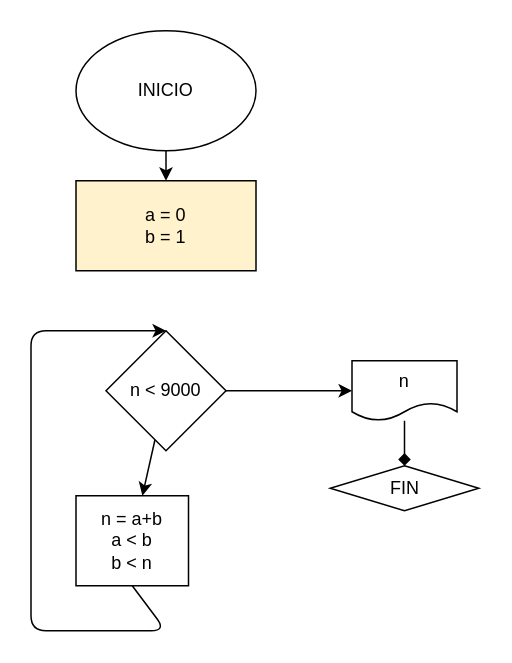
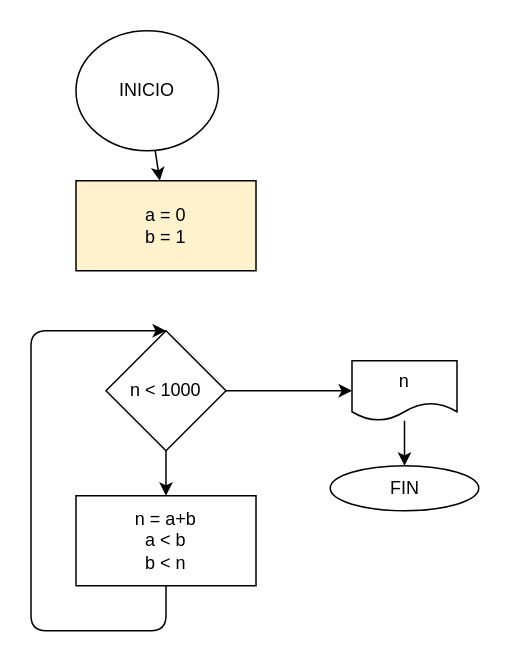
- <mxCell id="3" value="INICIO" style="ellipse;whiteSpace=wrap;html=1;" vertex="1" parent="1"><mxGeometry x="50" y="20" width="120" height="80" as="geometry" /></mxCell>
+ <mxCell id="3" value="INICIO" style="ellipse;whiteSpace=wrap;html=1;" vertex="1" parent="1"><mxGeometry x="50" y="20" width="95" height="80" as="geometry" /></mxCell>
- <mxCell id="7" value="n &amp;lt; 9000" style="rhombus;whiteSpace=wrap;html=1;" vertex="1" parent="1"><mxGeometry x="70" y="220" width="80" height="80" as="geometry" /></mxCell>
+ <mxCell id="7" value="n &amp;lt; 1000" style="rhombus;whiteSpace=wrap;html=1;" vertex="1" parent="1"><mxGeometry x="70" y="220" width="80" height="80" as="geometry" /></mxCell>
- <mxCell id="10" value="" style="edgeStyle=none;html=1;endArrow=diamond;" edge="1" parent="1" source="11" target="12"><mxGeometry relative="1" as="geometry" /></mxCell>
+ <mxCell id="10" value="" style="edgeStyle=none;html=1;" edge="1" parent="1" source="11" target="12"><mxGeometry relative="1" as="geometry" /></mxCell>
- <mxCell id="12" value="FIN" style="rhombus;whiteSpace=wrap;html=1;" vertex="1" parent="1"><mxGeometry x="219.5" y="310" width="99" height="30" as="geometry" /></mxCell>
+ <mxCell id="12" value="FIN" style="ellipse;whiteSpace=wrap;html=1;" vertex="1" parent="1"><mxGeometry x="219.5" y="310" width="99" height="30" as="geometry" /></mxCell>
- <mxCell id="8" value="n = a+b&lt;br&gt;a &amp;lt; b&lt;br&gt;b &amp;lt; n" style="whiteSpace=wrap;html=1;" vertex="1" parent="1"><mxGeometry x="50" y="330" width="75" height="60" as="geometry" /></mxCell>
+ <mxCell id="8" value="n = a+b&lt;br&gt;a &amp;lt; b&lt;br&gt;b &amp;lt; n" style="whiteSpace=wrap;html=1;" vertex="1" parent="1"><mxGeometry x="50" y="330" width="120" height="60" as="geometry" /></mxCell>
